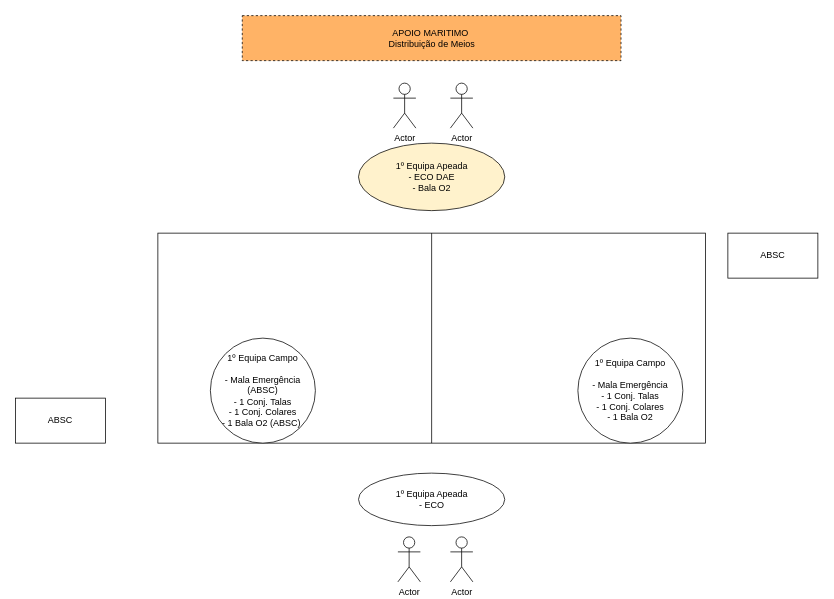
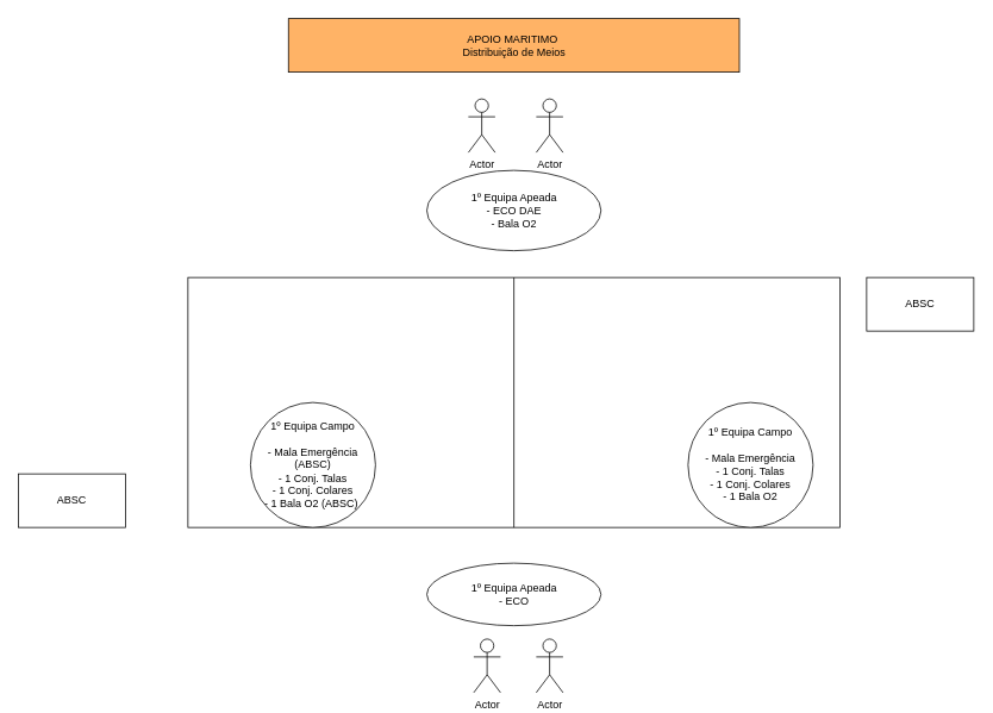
- <mxCell id="14" value="APOIO MARITIMO&amp;nbsp;&lt;div&gt;Distribuição de Meios&lt;/div&gt;" style="rounded=0;whiteSpace=wrap;html=1;fillColor=light-dark(#FFB366,var(--ge-dark-color, #121212));dashed=1;" vertex="1" parent="1"><mxGeometry x="322.5" y="20" width="505" height="60" as="geometry" /></mxCell>
+ <mxCell id="14" value="APOIO MARITIMO&amp;nbsp;&lt;div&gt;Distribuição de Meios&lt;/div&gt;" style="rounded=0;whiteSpace=wrap;html=1;fillColor=light-dark(#FFB366,var(--ge-dark-color, #121212));" vertex="1" parent="1"><mxGeometry x="322.5" y="20" width="505" height="60" as="geometry" /></mxCell>
- <mxCell id="3" value="1º Equipa Apeada&lt;div&gt;- ECO DAE&lt;/div&gt;&lt;div&gt;- Bala O2&lt;/div&gt;" style="ellipse;whiteSpace=wrap;html=1;fillColor=#fff2cc;" parent="1" vertex="1"><mxGeometry x="477.5" y="190" width="195" height="90" as="geometry" /></mxCell>
+ <mxCell id="3" value="1º Equipa Apeada&lt;div&gt;- ECO DAE&lt;/div&gt;&lt;div&gt;- Bala O2&lt;/div&gt;" style="ellipse;whiteSpace=wrap;html=1;" parent="1" vertex="1"><mxGeometry x="477.5" y="190" width="195" height="90" as="geometry" /></mxCell>
